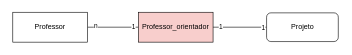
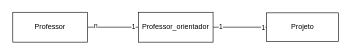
- <mxCell id="9" value="Professor_orientador" style="whiteSpace=wrap;html=1;align=center;fillColor=#f8cecc;" vertex="1" parent="1"><mxGeometry x="230" y="20" width="125" height="50" as="geometry" /></mxCell>
+ <mxCell id="9" value="Professor_orientador" style="whiteSpace=wrap;html=1;align=center;" vertex="1" parent="1"><mxGeometry x="230" y="20" width="125" height="50" as="geometry" /></mxCell>
- <mxCell id="10" value="Projeto" style="whiteSpace=wrap;html=1;align=center;rounded=1;" vertex="1" parent="1"><mxGeometry x="444.5" y="21" width="120" height="48" as="geometry" /></mxCell>
+ <mxCell id="10" value="Projeto" style="whiteSpace=wrap;html=1;align=center;" vertex="1" parent="1"><mxGeometry x="444.5" y="21" width="120" height="48" as="geometry" /></mxCell>
